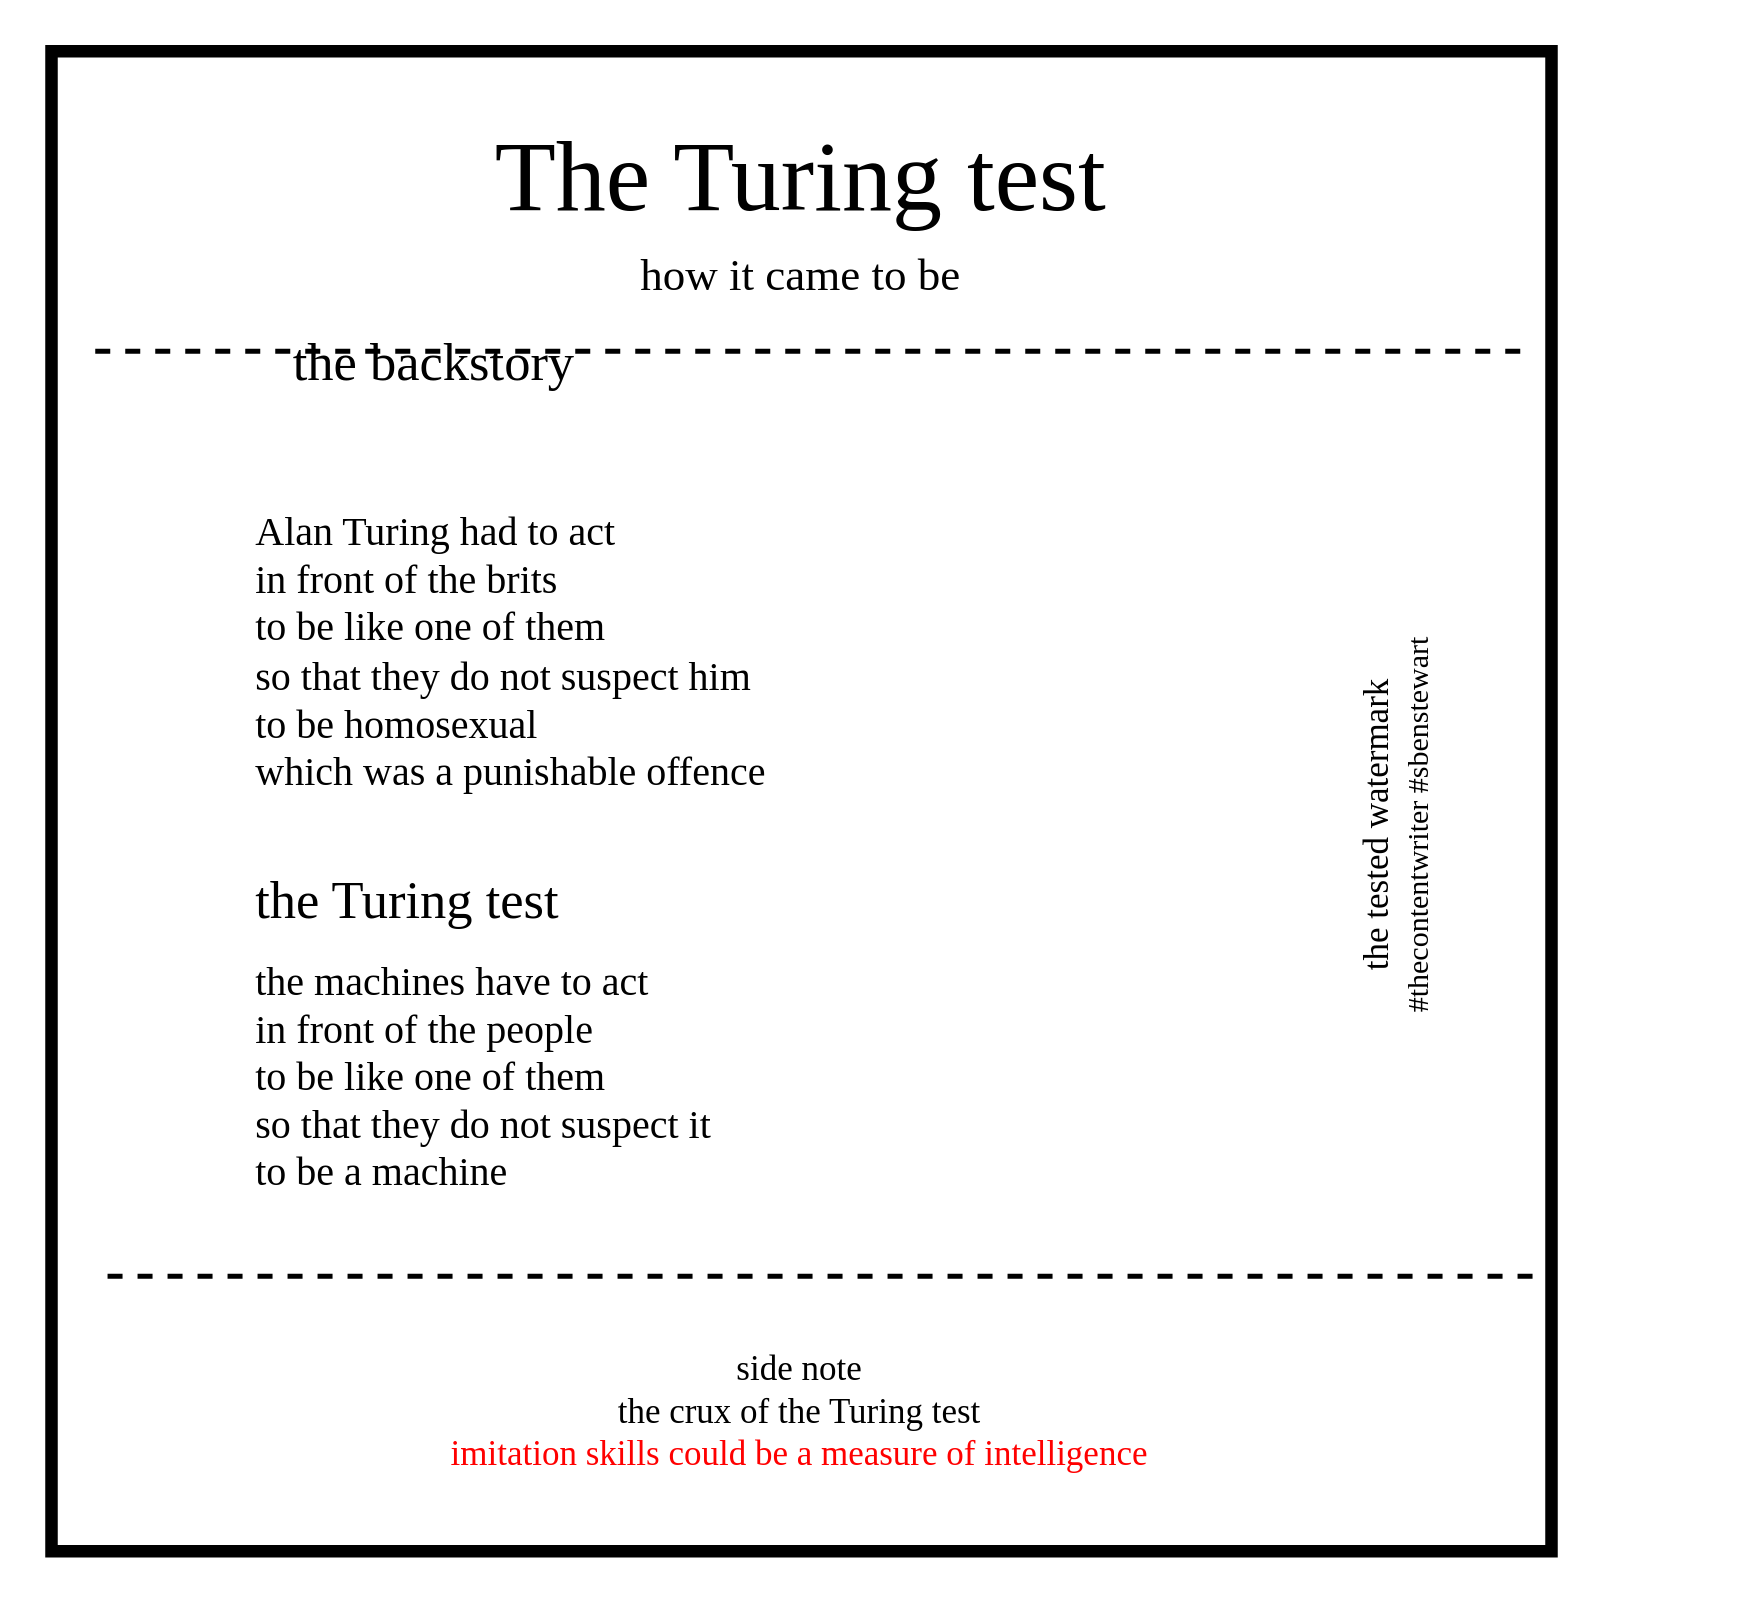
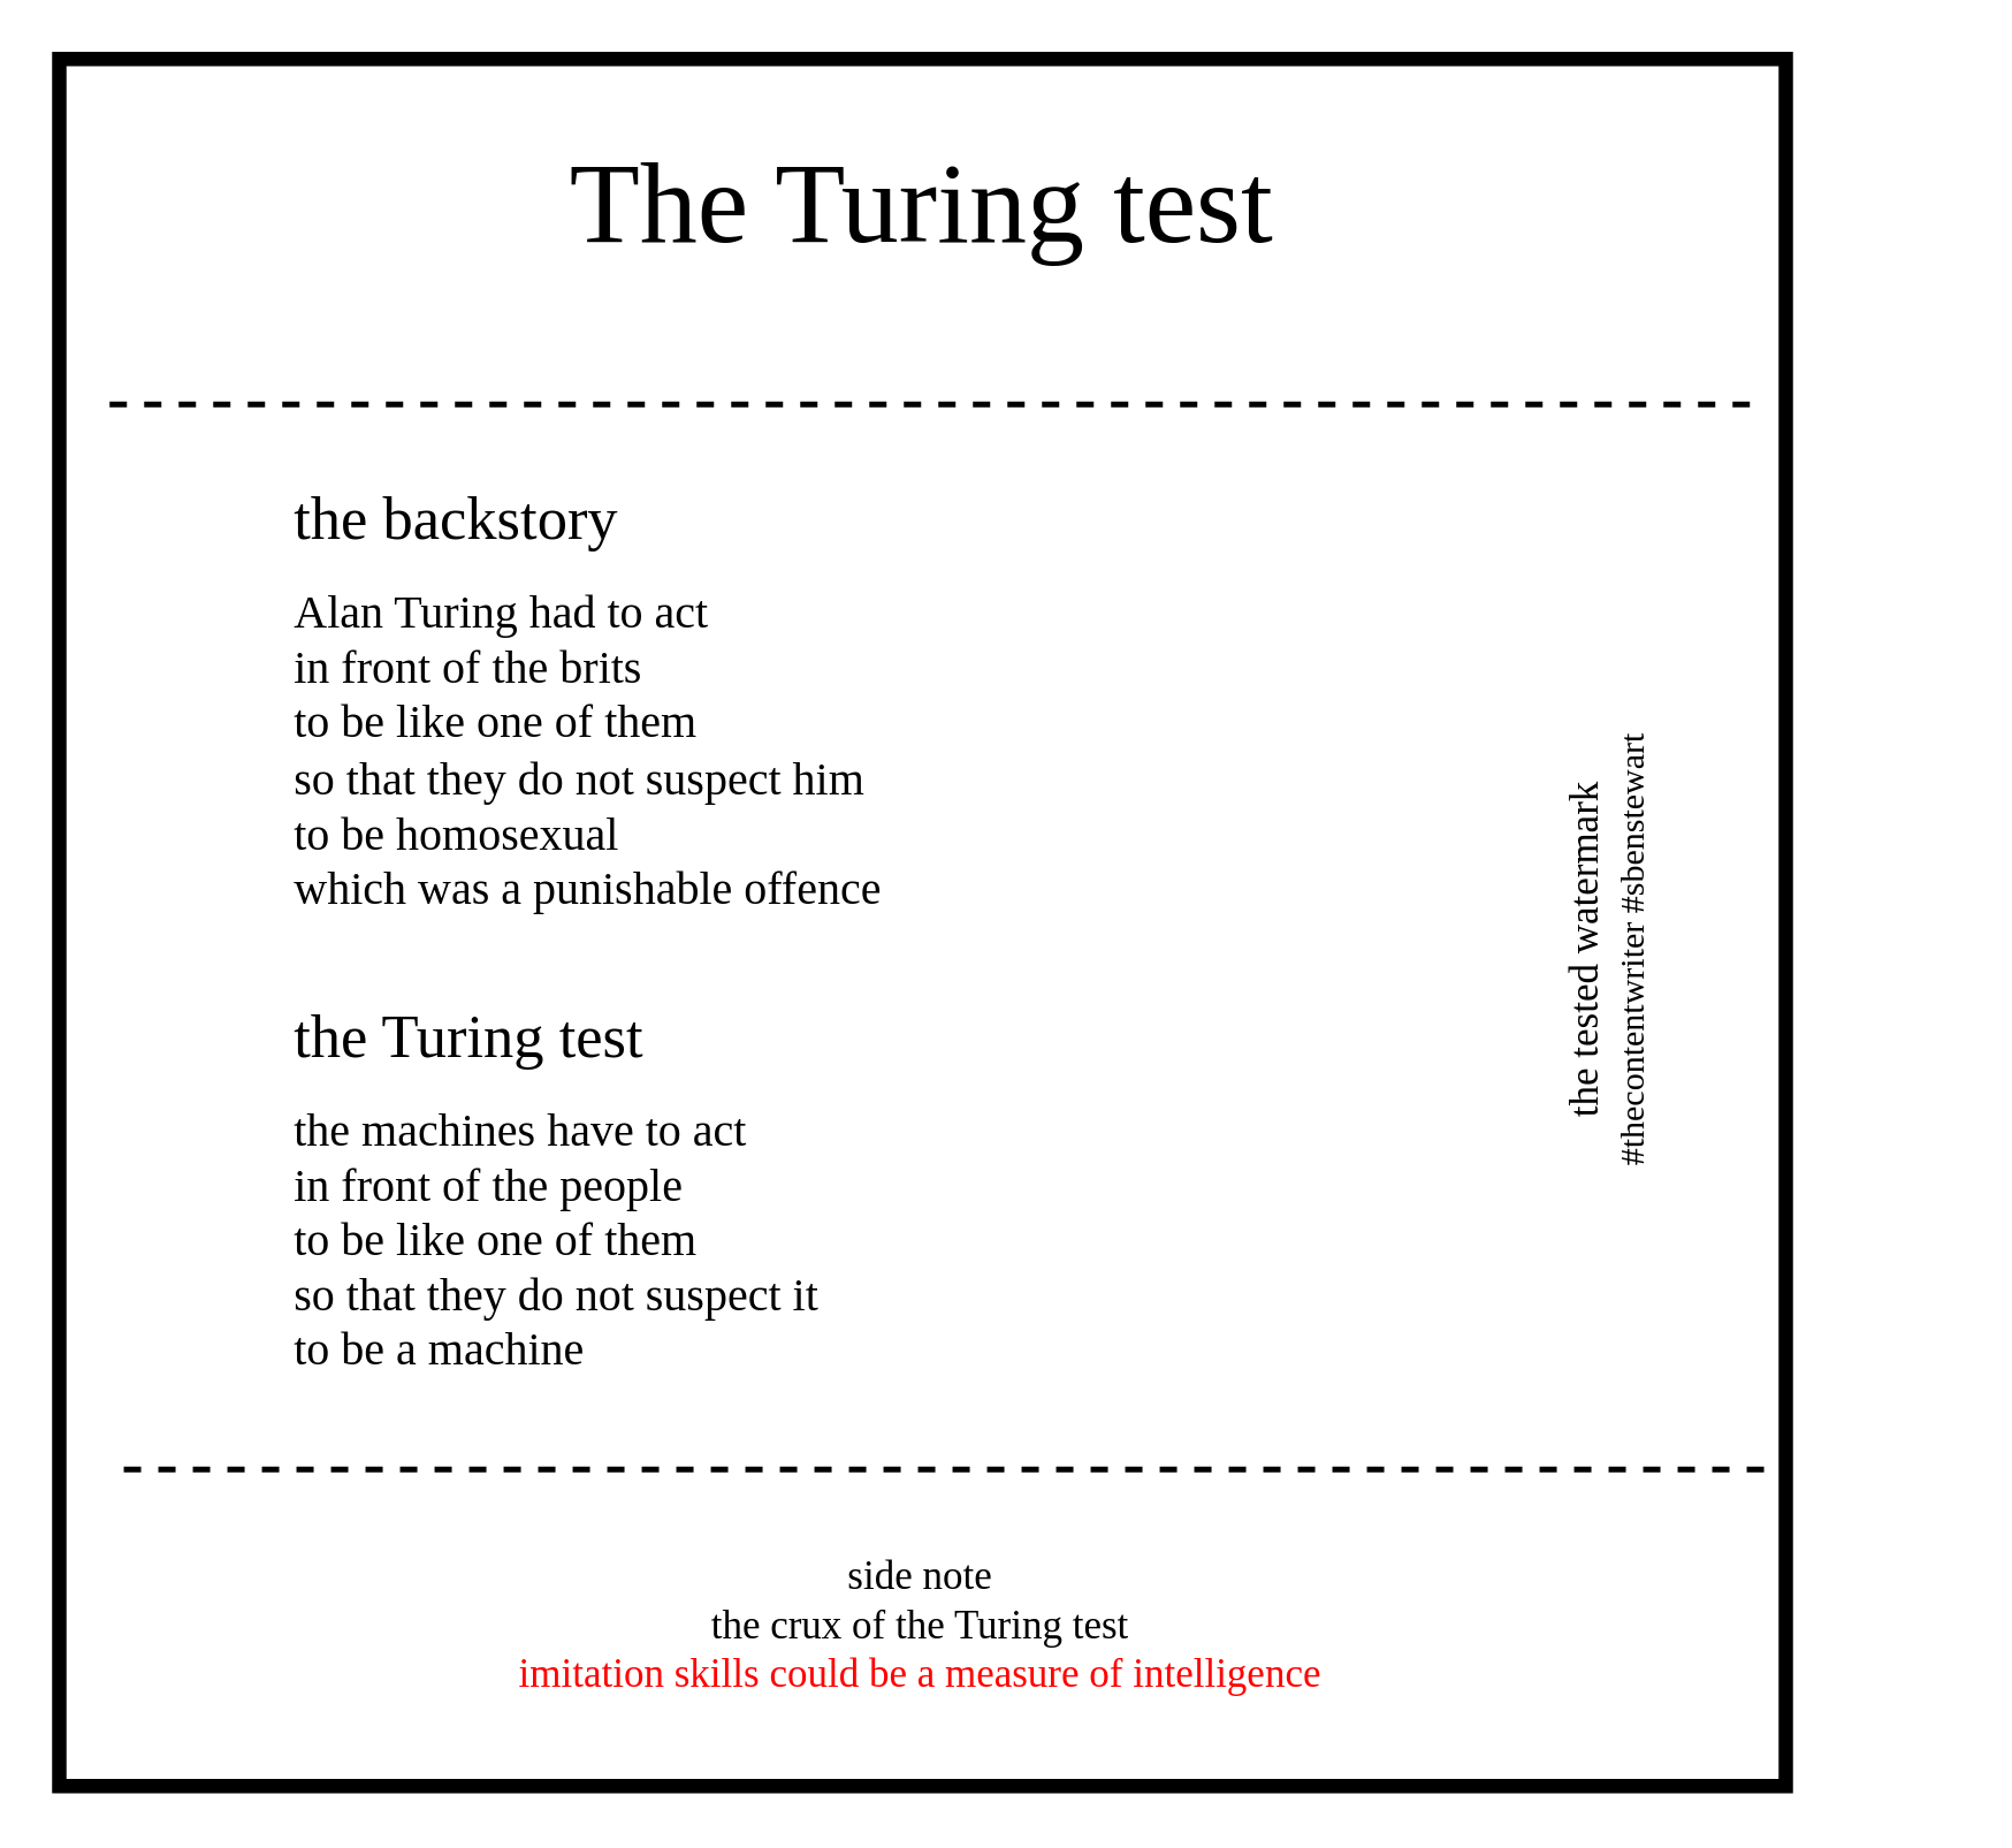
- <mxCell id="4" value="&lt;font face=&quot;xkcd&quot;&gt;&lt;span style=&quot;font-size: 18px&quot;&gt;how it came to be&lt;/span&gt;&lt;br&gt;&lt;/font&gt;" style="text;html=1;strokeColor=none;fillColor=none;align=center;verticalAlign=middle;whiteSpace=wrap;rounded=0;" parent="1" vertex="1"><mxGeometry x="20" y="100" width="600" height="20" as="geometry" /></mxCell>
- <mxCell id="12" value="&lt;div style=&quot;font-size: 21px&quot;&gt;&lt;span style=&quot;font-size: 21px ; font-family: &amp;#34;xkcd&amp;#34;&quot;&gt;the backstory&lt;/span&gt;&lt;/div&gt;" style="text;html=1;strokeColor=none;fillColor=none;align=left;verticalAlign=middle;whiteSpace=wrap;rounded=0;fontSize=21;" vertex="1" parent="1"><mxGeometry x="115" y="135" width="430.28" height="20" as="geometry" /></mxCell>
+ <mxCell id="12" value="&lt;div style=&quot;font-size: 21px&quot;&gt;&lt;span style=&quot;font-size: 21px ; font-family: &amp;#34;xkcd&amp;#34;&quot;&gt;the backstory&lt;/span&gt;&lt;/div&gt;" style="text;html=1;strokeColor=none;fillColor=none;align=left;verticalAlign=middle;whiteSpace=wrap;rounded=0;fontSize=21;" vertex="1" parent="1"><mxGeometry x="100" y="170" width="430.28" height="20" as="geometry" /></mxCell>
